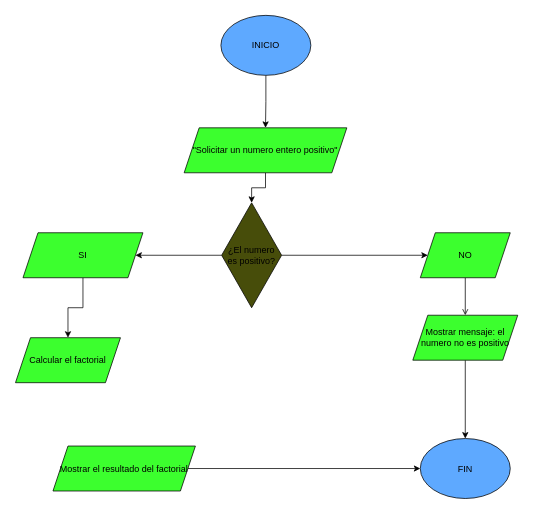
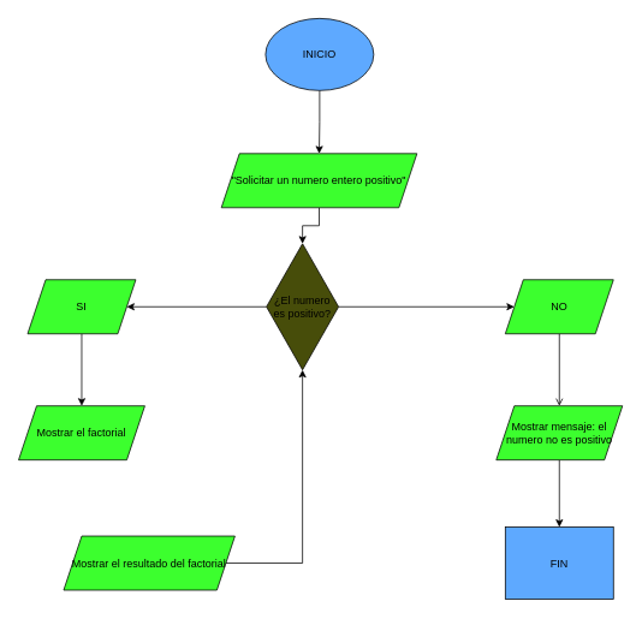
- <mxCell id="10" value="SI" style="shape=parallelogram;perimeter=parallelogramPerimeter;whiteSpace=wrap;html=1;fixedSize=1;fillColor=#3CFF2E;" vertex="1" parent="1"><mxGeometry x="30.005" y="310" width="160" height="60" as="geometry" /></mxCell>
+ <mxCell id="10" value="SI" style="shape=parallelogram;perimeter=parallelogramPerimeter;whiteSpace=wrap;html=1;fixedSize=1;fillColor=#3CFF2E;" vertex="1" parent="1"><mxGeometry x="30.005" y="310" width="120" height="60" as="geometry" /></mxCell>
- <mxCell id="15" value="Mostrar mensaje: el numero no es positivo" style="shape=parallelogram;perimeter=parallelogramPerimeter;whiteSpace=wrap;html=1;fixedSize=1;fillColor=#3CFF2E;" vertex="1" parent="1"><mxGeometry x="550" y="420" width="140" height="60" as="geometry" /></mxCell>
+ <mxCell id="15" value="Mostrar mensaje: el numero no es positivo" style="shape=parallelogram;perimeter=parallelogramPerimeter;whiteSpace=wrap;html=1;fixedSize=1;fillColor=#3CFF2E;" vertex="1" parent="1"><mxGeometry x="550" y="450" width="140" height="60" as="geometry" /></mxCell>
- <mxCell id="13" value="Calcular el factorial" style="shape=parallelogram;perimeter=parallelogramPerimeter;whiteSpace=wrap;html=1;fixedSize=1;fillColor=#3CFF2E;" vertex="1" parent="1"><mxGeometry x="20" y="450" width="140.01" height="60" as="geometry" /></mxCell>
+ <mxCell id="13" value="Mostrar el factorial" style="shape=parallelogram;perimeter=parallelogramPerimeter;whiteSpace=wrap;html=1;fixedSize=1;fillColor=#3CFF2E;" vertex="1" parent="1"><mxGeometry x="20" y="450" width="140.01" height="60" as="geometry" /></mxCell>
- <mxCell id="16" style="edgeStyle=orthogonalEdgeStyle;rounded=0;orthogonalLoop=1;jettySize=auto;html=1;entryX=0;entryY=0.5;entryDx=0;entryDy=0;" edge="1" parent="1" source="17" target="18"><mxGeometry relative="1" as="geometry" /></mxCell>
+ <mxCell id="16" style="edgeStyle=orthogonalEdgeStyle;rounded=0;orthogonalLoop=1;jettySize=auto;html=1;" edge="1" parent="1" source="17" target="8"><mxGeometry relative="1" as="geometry" /></mxCell>
- <mxCell id="18" value="FIN" style="ellipse;whiteSpace=wrap;html=1;fillColor=#5EA9FF;" vertex="1" parent="1"><mxGeometry x="560" y="584.5" width="120" height="80" as="geometry" /></mxCell>
+ <mxCell id="18" value="FIN" style="whiteSpace=wrap;html=1;fillColor=#5EA9FF;rounded=0;" vertex="1" parent="1"><mxGeometry x="560" y="584.5" width="120" height="80" as="geometry" /></mxCell>
